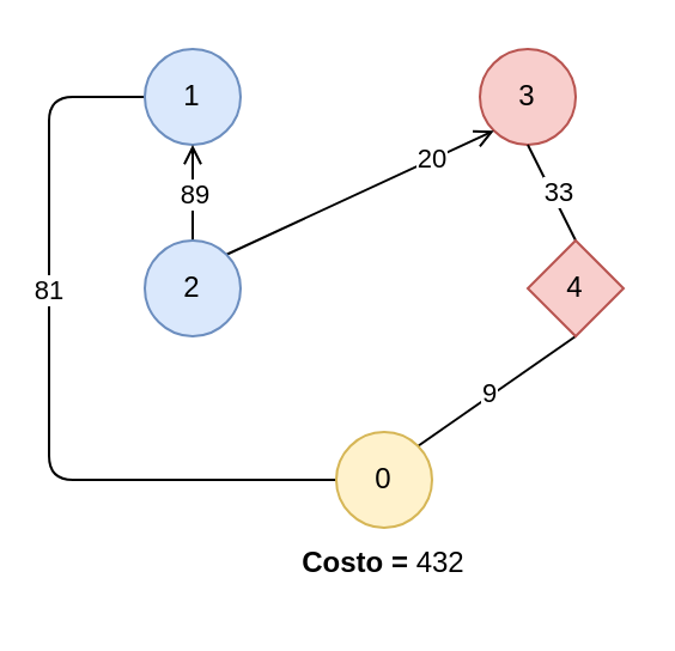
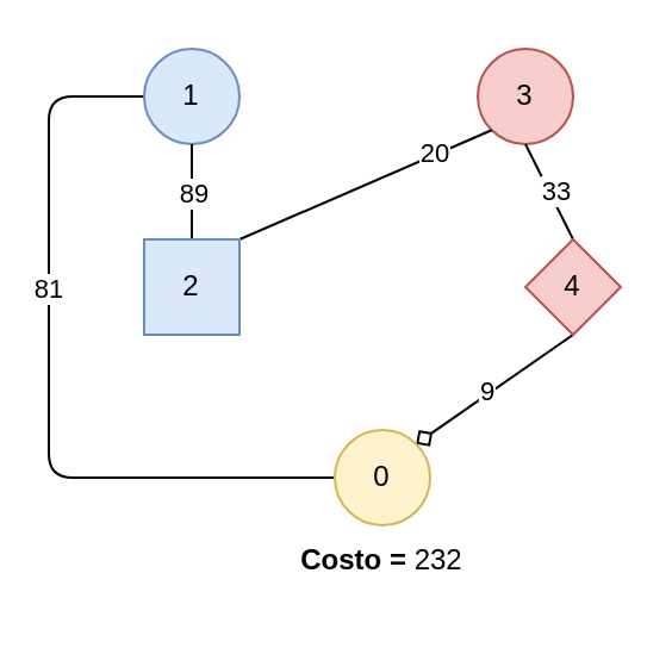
- <mxCell id="8" style="edgeStyle=none;rounded=0;orthogonalLoop=1;jettySize=auto;html=1;exitX=0.5;exitY=0;exitDx=0;exitDy=0;entryX=0.5;entryY=1;entryDx=0;entryDy=0;endArrow=open;endFill=0;strokeColor=default;" parent="1" source="10" target="4" edge="1"><mxGeometry relative="1" as="geometry" /></mxCell>
+ <mxCell id="8" style="edgeStyle=none;rounded=0;orthogonalLoop=1;jettySize=auto;html=1;exitX=0.5;exitY=0;exitDx=0;exitDy=0;entryX=0.5;entryY=1;entryDx=0;entryDy=0;endArrow=none;endFill=0;strokeColor=default;" parent="1" source="10" target="4" edge="1"><mxGeometry relative="1" as="geometry" /></mxCell>
- <mxCell id="6" style="edgeStyle=none;rounded=0;orthogonalLoop=1;jettySize=auto;html=1;exitX=1;exitY=0;exitDx=0;exitDy=0;entryX=0;entryY=1;entryDx=0;entryDy=0;endArrow=open;endFill=0;strokeColor=default;" parent="1" source="10" target="5" edge="1"><mxGeometry relative="1" as="geometry" /></mxCell>
+ <mxCell id="6" style="edgeStyle=none;rounded=0;orthogonalLoop=1;jettySize=auto;html=1;exitX=1;exitY=0;exitDx=0;exitDy=0;entryX=0;entryY=1;entryDx=0;entryDy=0;endArrow=none;endFill=0;strokeColor=default;" parent="1" source="10" target="5" edge="1"><mxGeometry relative="1" as="geometry" /></mxCell>
- <mxCell id="10" value="2" style="ellipse;whiteSpace=wrap;html=1;aspect=fixed;fillColor=#dae8fc;strokeColor=#6c8ebf;" parent="1" vertex="1"><mxGeometry x="60" y="100" width="40" height="40" as="geometry" /></mxCell>
+ <mxCell id="10" value="2" style="whiteSpace=wrap;html=1;aspect=fixed;fillColor=#dae8fc;strokeColor=#6c8ebf;rounded=0;" parent="1" vertex="1"><mxGeometry x="60" y="100" width="40" height="40" as="geometry" /></mxCell>
- <mxCell id="13" style="edgeStyle=none;rounded=0;orthogonalLoop=1;jettySize=auto;html=1;exitX=0.5;exitY=1;exitDx=0;exitDy=0;entryX=1;entryY=0;entryDx=0;entryDy=0;endArrow=none;endFill=0;strokeColor=default;" parent="1" source="15" target="16" edge="1"><mxGeometry relative="1" as="geometry" /></mxCell>
+ <mxCell id="13" style="edgeStyle=none;rounded=0;orthogonalLoop=1;jettySize=auto;html=1;exitX=0.5;exitY=1;exitDx=0;exitDy=0;entryX=1;entryY=0;entryDx=0;entryDy=0;endArrow=diamond;endFill=0;strokeColor=default;" parent="1" source="15" target="16" edge="1"><mxGeometry relative="1" as="geometry" /></mxCell>
- <mxCell id="17" value="&lt;b&gt;Costo =&lt;/b&gt;&amp;nbsp;432" style="text;html=1;strokeColor=none;fillColor=none;align=center;verticalAlign=middle;whiteSpace=wrap;rounded=0;" parent="1" vertex="1"><mxGeometry x="120" y="220" width="80" height="30" as="geometry" /></mxCell>
+ <mxCell id="17" value="&lt;b&gt;Costo =&lt;/b&gt;&amp;nbsp;232" style="text;html=1;strokeColor=none;fillColor=none;align=center;verticalAlign=middle;whiteSpace=wrap;rounded=0;" parent="1" vertex="1"><mxGeometry x="120" y="220" width="80" height="30" as="geometry" /></mxCell>
